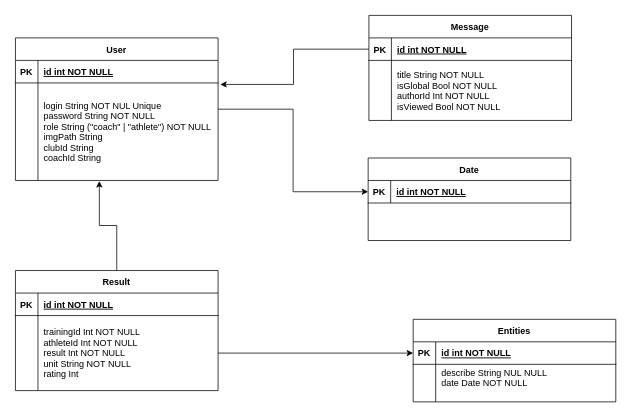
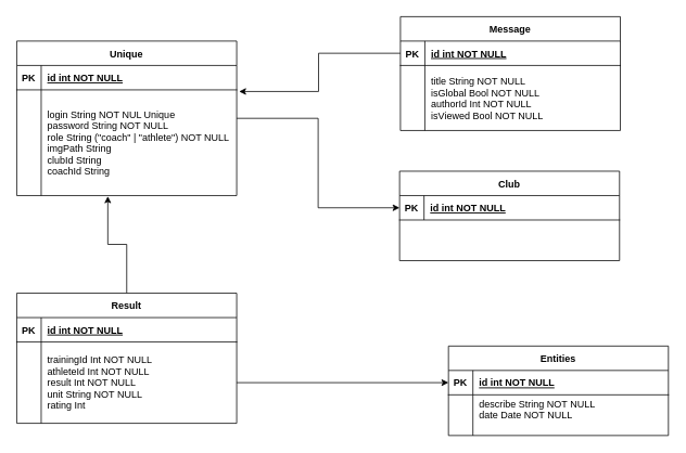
- <mxCell id="3" value="User" style="shape=table;startSize=30;container=1;collapsible=1;childLayout=tableLayout;fixedRows=1;rowLines=0;fontStyle=1;align=center;resizeLast=1;" parent="1" vertex="1"><mxGeometry x="20" y="50" width="270" height="190" as="geometry" /></mxCell>
+ <mxCell id="3" value="Unique" style="shape=table;startSize=30;container=1;collapsible=1;childLayout=tableLayout;fixedRows=1;rowLines=0;fontStyle=1;align=center;resizeLast=1;" parent="1" vertex="1"><mxGeometry x="20" y="50" width="270" height="190" as="geometry" /></mxCell>
- <mxCell id="10" value="Date" style="shape=table;startSize=30;container=1;collapsible=1;childLayout=tableLayout;fixedRows=1;rowLines=0;fontStyle=1;align=center;resizeLast=1;" vertex="1" parent="1"><mxGeometry x="490" y="210" width="270" height="110" as="geometry" /></mxCell>
+ <mxCell id="10" value="Club" style="shape=table;startSize=30;container=1;collapsible=1;childLayout=tableLayout;fixedRows=1;rowLines=0;fontStyle=1;align=center;resizeLast=1;" vertex="1" parent="1"><mxGeometry x="490" y="210" width="270" height="110" as="geometry" /></mxCell>
- <mxCell id="22" value="describe String NUL NULL&#10;date Date NOT NULL&#10;" style="shape=partialRectangle;overflow=hidden;connectable=0;fillColor=none;top=0;left=0;bottom=0;right=0;align=left;spacingLeft=6;" vertex="1" parent="20"><mxGeometry x="30.0" width="240.0" height="50" as="geometry"><mxRectangle width="240.0" height="50" as="alternateBounds" /></mxGeometry></mxCell>
+ <mxCell id="22" value="describe String NOT NULL&#10;date Date NOT NULL&#10;" style="shape=partialRectangle;overflow=hidden;connectable=0;fillColor=none;top=0;left=0;bottom=0;right=0;align=left;spacingLeft=6;" vertex="1" parent="20"><mxGeometry x="30.0" width="240.0" height="50" as="geometry"><mxRectangle width="240.0" height="50" as="alternateBounds" /></mxGeometry></mxCell>
